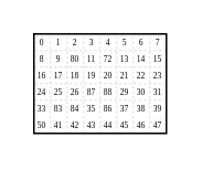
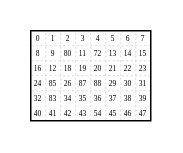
- <mxCell id="21" value="17" style="whiteSpace=wrap;html=1;aspect=fixed;strokeWidth=1;strokeColor=none;fontSize=5;fontFamily=Tahoma;fillColor=none;" vertex="1" parent="13"><mxGeometry x="10" y="20" width="10" height="10" as="geometry" /></mxCell>
+ <mxCell id="21" value="12" style="whiteSpace=wrap;html=1;aspect=fixed;strokeWidth=1;strokeColor=none;fontSize=5;fontFamily=Tahoma;fillColor=none;" vertex="1" parent="13"><mxGeometry x="10" y="20" width="10" height="10" as="geometry" /></mxCell>
- <mxCell id="19" value="25" style="whiteSpace=wrap;html=1;aspect=fixed;strokeWidth=1;strokeColor=none;fontSize=5;fontFamily=Tahoma;fillColor=none;" vertex="1" parent="13"><mxGeometry x="10" y="30" width="10" height="10" as="geometry" /></mxCell>
+ <mxCell id="19" value="85" style="whiteSpace=wrap;html=1;aspect=fixed;strokeWidth=1;strokeColor=none;fontSize=5;fontFamily=Tahoma;fillColor=none;" vertex="1" parent="13"><mxGeometry x="10" y="30" width="10" height="10" as="geometry" /></mxCell>
- <mxCell id="30" value="33" style="whiteSpace=wrap;html=1;aspect=fixed;strokeWidth=1;strokeColor=none;fontSize=5;fontFamily=Tahoma;fillColor=none;" vertex="1" parent="13"><mxGeometry y="40" width="10" height="10" as="geometry" /></mxCell>
+ <mxCell id="30" value="32" style="whiteSpace=wrap;html=1;aspect=fixed;strokeWidth=1;strokeColor=none;fontSize=5;fontFamily=Tahoma;fillColor=none;" vertex="1" parent="13"><mxGeometry y="40" width="10" height="10" as="geometry" /></mxCell>
- <mxCell id="34" value="84" style="whiteSpace=wrap;html=1;aspect=fixed;strokeWidth=1;strokeColor=none;fontSize=5;fontFamily=Tahoma;fillColor=none;" vertex="1" parent="13"><mxGeometry x="20" y="40" width="10" height="10" as="geometry" /></mxCell>
+ <mxCell id="34" value="34" style="whiteSpace=wrap;html=1;aspect=fixed;strokeWidth=1;strokeColor=none;fontSize=5;fontFamily=Tahoma;fillColor=none;" vertex="1" parent="13"><mxGeometry x="20" y="40" width="10" height="10" as="geometry" /></mxCell>
- <mxCell id="54" value="86" style="whiteSpace=wrap;html=1;aspect=fixed;strokeWidth=1;strokeColor=none;fontSize=5;fontFamily=Tahoma;fillColor=none;" vertex="1" parent="13"><mxGeometry x="40" y="40" width="10" height="10" as="geometry" /></mxCell>
+ <mxCell id="54" value="36" style="whiteSpace=wrap;html=1;aspect=fixed;strokeWidth=1;strokeColor=none;fontSize=5;fontFamily=Tahoma;fillColor=none;" vertex="1" parent="13"><mxGeometry x="40" y="40" width="10" height="10" as="geometry" /></mxCell>
- <mxCell id="32" value="50" style="whiteSpace=wrap;html=1;aspect=fixed;strokeWidth=1;strokeColor=none;fontSize=5;fontFamily=Tahoma;fillColor=none;" vertex="1" parent="13"><mxGeometry y="50" width="10" height="10" as="geometry" /></mxCell>
+ <mxCell id="32" value="40" style="whiteSpace=wrap;html=1;aspect=fixed;strokeWidth=1;strokeColor=none;fontSize=5;fontFamily=Tahoma;fillColor=none;" vertex="1" parent="13"><mxGeometry y="50" width="10" height="10" as="geometry" /></mxCell>
- <mxCell id="56" value="44" style="whiteSpace=wrap;html=1;aspect=fixed;strokeWidth=1;strokeColor=none;fontSize=5;fontFamily=Tahoma;fillColor=none;" vertex="1" parent="13"><mxGeometry x="40" y="50" width="10" height="10" as="geometry" /></mxCell>
+ <mxCell id="56" value="54" style="whiteSpace=wrap;html=1;aspect=fixed;strokeWidth=1;strokeColor=none;fontSize=5;fontFamily=Tahoma;fillColor=none;" vertex="1" parent="13"><mxGeometry x="40" y="50" width="10" height="10" as="geometry" /></mxCell>
